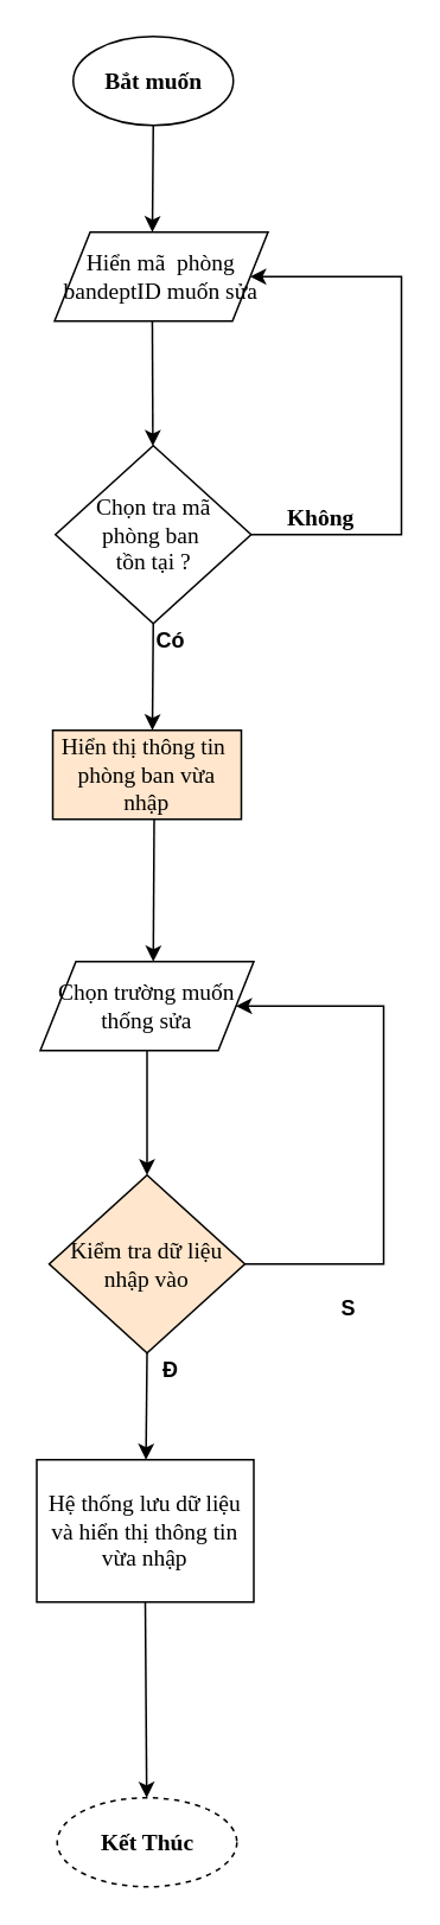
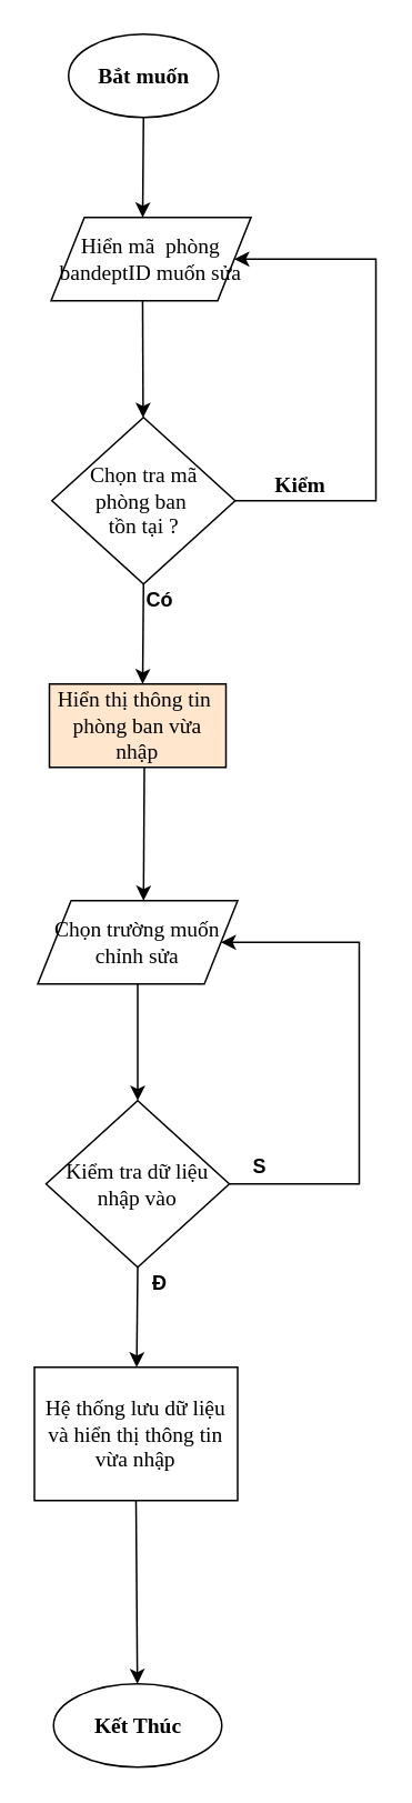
- <mxCell id="12" value="&lt;b&gt;Không&amp;nbsp;&lt;br&gt;&lt;/b&gt;" style="text;html=1;align=center;verticalAlign=middle;resizable=0;points=[];autosize=1;strokeColor=none;fillColor=none;fontSize=13;fontFamily=Times New Roman;fontStyle=0" vertex="1" parent="1"><mxGeometry x="150.5" y="275" width="60" height="30" as="geometry" /></mxCell>
+ <mxCell id="12" value="&lt;b&gt;Kiểm&amp;nbsp;&lt;br&gt;&lt;/b&gt;" style="text;html=1;align=center;verticalAlign=middle;resizable=0;points=[];autosize=1;strokeColor=none;fillColor=none;fontSize=13;fontFamily=Times New Roman;fontStyle=0" vertex="1" parent="1"><mxGeometry x="150.5" y="275" width="60" height="30" as="geometry" /></mxCell>
- <mxCell id="17" value="&lt;font style=&quot;font-size: 13px;&quot;&gt;Chọn trường muốn&lt;br&gt;thống sửa&lt;br&gt;&lt;/font&gt;" style="shape=parallelogram;perimeter=parallelogramPerimeter;whiteSpace=wrap;html=1;fixedSize=1;fontSize=13;fontFamily=Times New Roman;fontStyle=0" vertex="1" parent="1"><mxGeometry x="22" y="540" width="120" height="50" as="geometry" /></mxCell>
+ <mxCell id="17" value="&lt;font style=&quot;font-size: 13px;&quot;&gt;Chọn trường muốn&lt;br&gt;chỉnh sửa&lt;br&gt;&lt;/font&gt;" style="shape=parallelogram;perimeter=parallelogramPerimeter;whiteSpace=wrap;html=1;fixedSize=1;fontSize=13;fontFamily=Times New Roman;fontStyle=0" vertex="1" parent="1"><mxGeometry x="22" y="540" width="120" height="50" as="geometry" /></mxCell>
- <mxCell id="20" value="Kiểm tra dữ liệu&lt;br&gt;nhập vào" style="rhombus;whiteSpace=wrap;html=1;fontSize=13;fontFamily=Times New Roman;fontStyle=0;fillColor=#ffe6cc;" vertex="1" parent="1"><mxGeometry x="27" y="660" width="110" height="100" as="geometry" /></mxCell>
+ <mxCell id="20" value="Kiểm tra dữ liệu&lt;br&gt;nhập vào" style="rhombus;whiteSpace=wrap;html=1;fontSize=13;fontFamily=Times New Roman;fontStyle=0" vertex="1" parent="1"><mxGeometry x="27" y="660" width="110" height="100" as="geometry" /></mxCell>
- <mxCell id="21" value="&lt;b&gt;S&lt;/b&gt;" style="text;html=1;align=center;verticalAlign=middle;resizable=0;points=[];autosize=1;strokeColor=none;fillColor=none;" vertex="1" parent="1"><mxGeometry x="180" y="720" width="30" height="30" as="geometry" /></mxCell>
+ <mxCell id="21" value="&lt;b&gt;S&lt;/b&gt;" style="text;html=1;align=center;verticalAlign=middle;resizable=0;points=[];autosize=1;strokeColor=none;fillColor=none;" vertex="1" parent="1"><mxGeometry x="140" y="685" width="30" height="30" as="geometry" /></mxCell>
- <mxCell id="11" value="&lt;font style=&quot;font-size: 13px;&quot;&gt;&lt;span style=&quot;font-size: 13px;&quot;&gt;Kết Thúc&lt;/span&gt;&lt;/font&gt;" style="ellipse;whiteSpace=wrap;html=1;fontSize=13;fontFamily=Times New Roman;fontStyle=1;dashed=1;" vertex="1" parent="1"><mxGeometry x="31.5" y="1010" width="101" height="50" as="geometry" /></mxCell>
+ <mxCell id="11" value="&lt;font style=&quot;font-size: 13px;&quot;&gt;&lt;span style=&quot;font-size: 13px;&quot;&gt;Kết Thúc&lt;/span&gt;&lt;/font&gt;" style="ellipse;whiteSpace=wrap;html=1;fontSize=13;fontFamily=Times New Roman;fontStyle=1" vertex="1" parent="1"><mxGeometry x="31.5" y="1010" width="101" height="50" as="geometry" /></mxCell>
